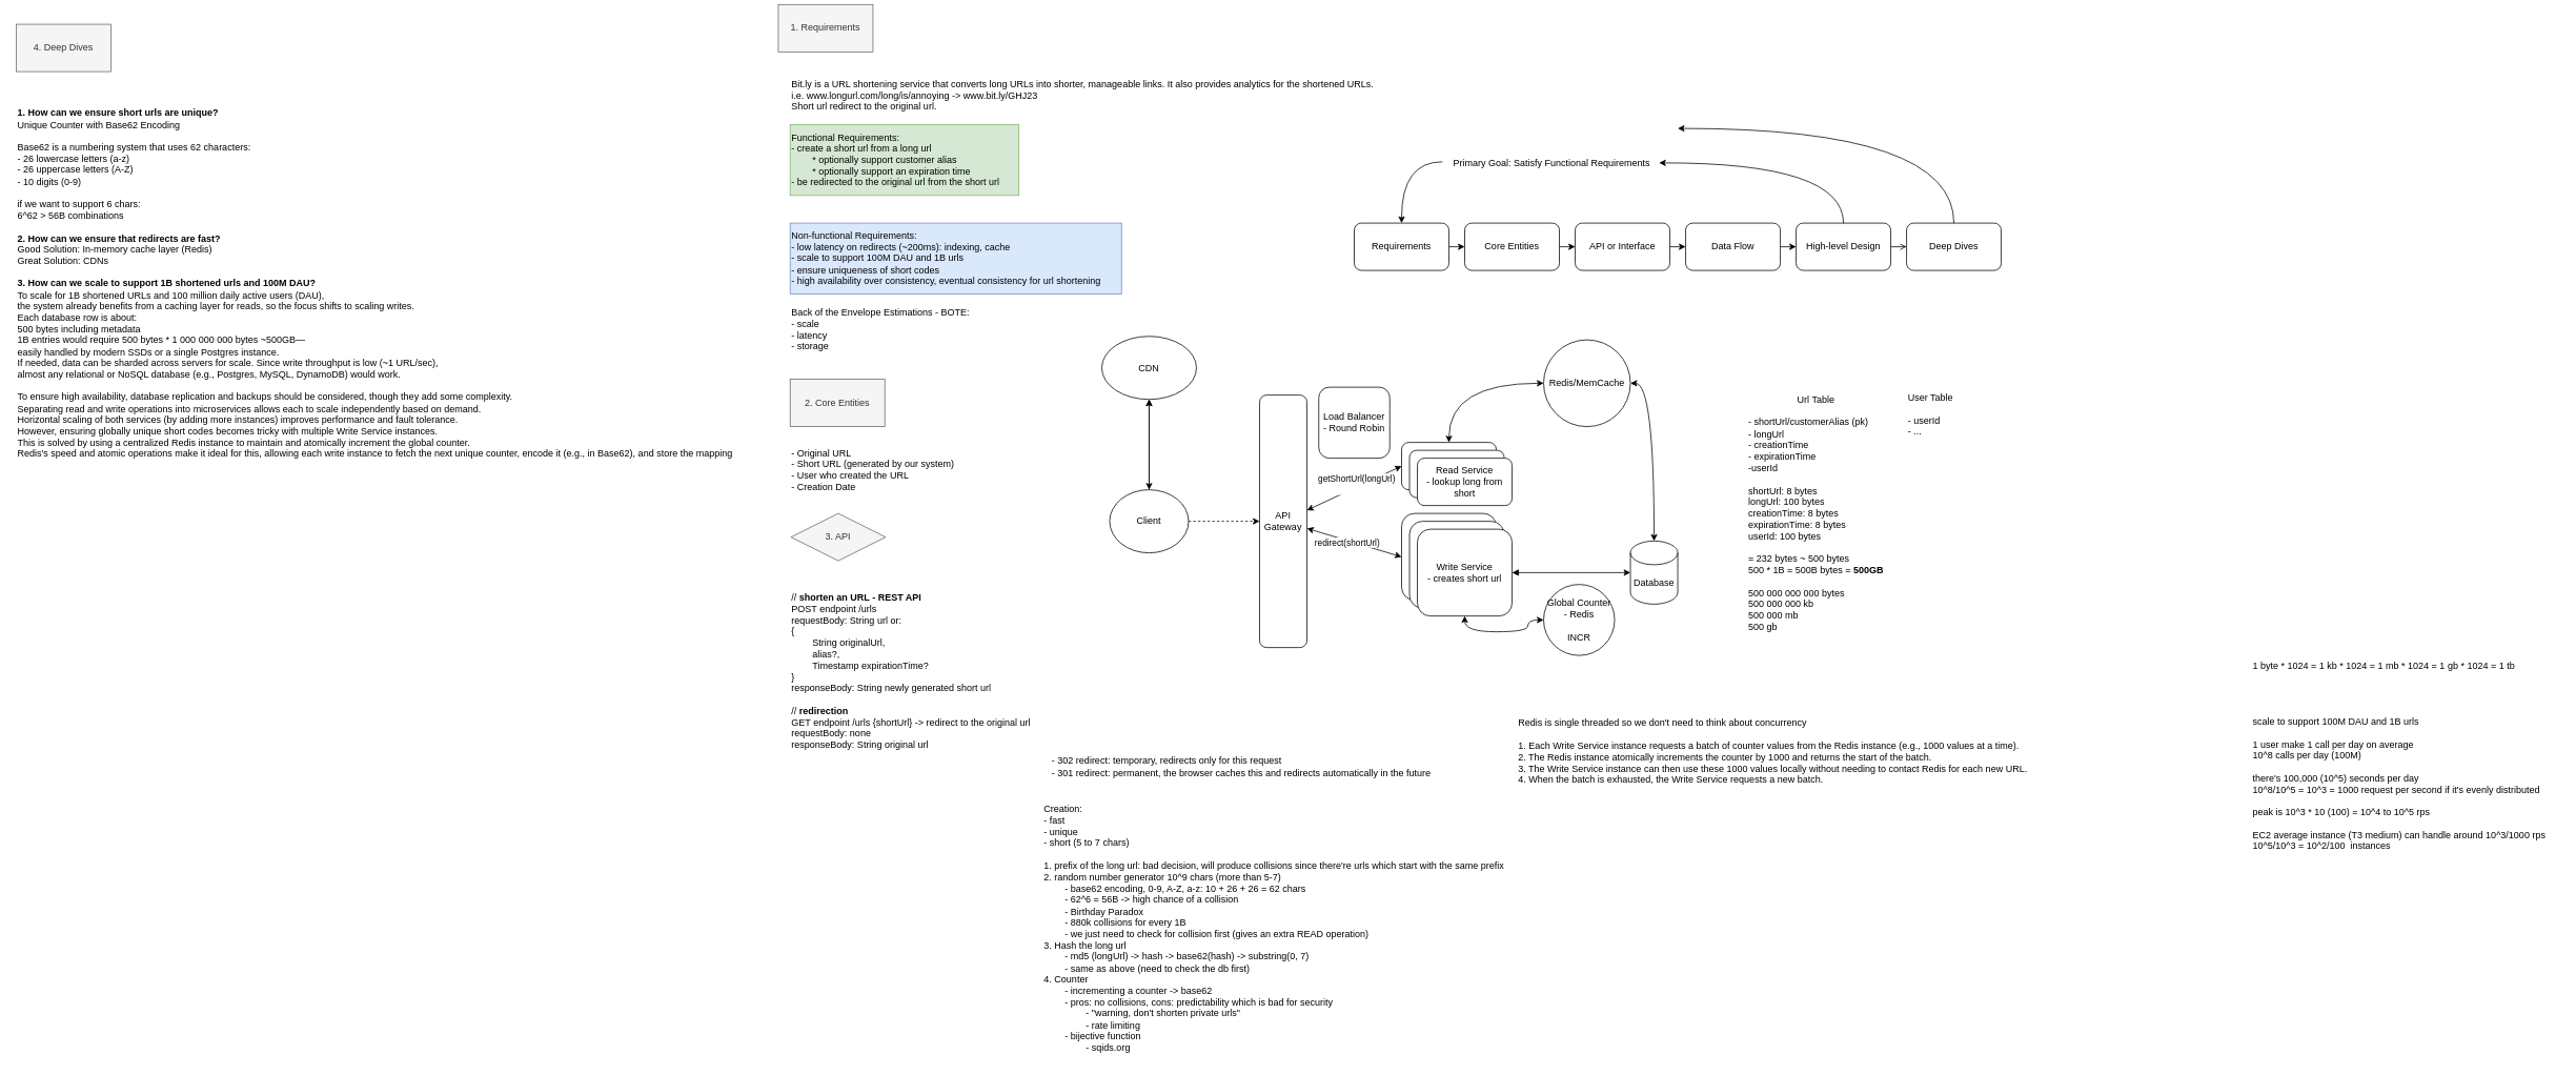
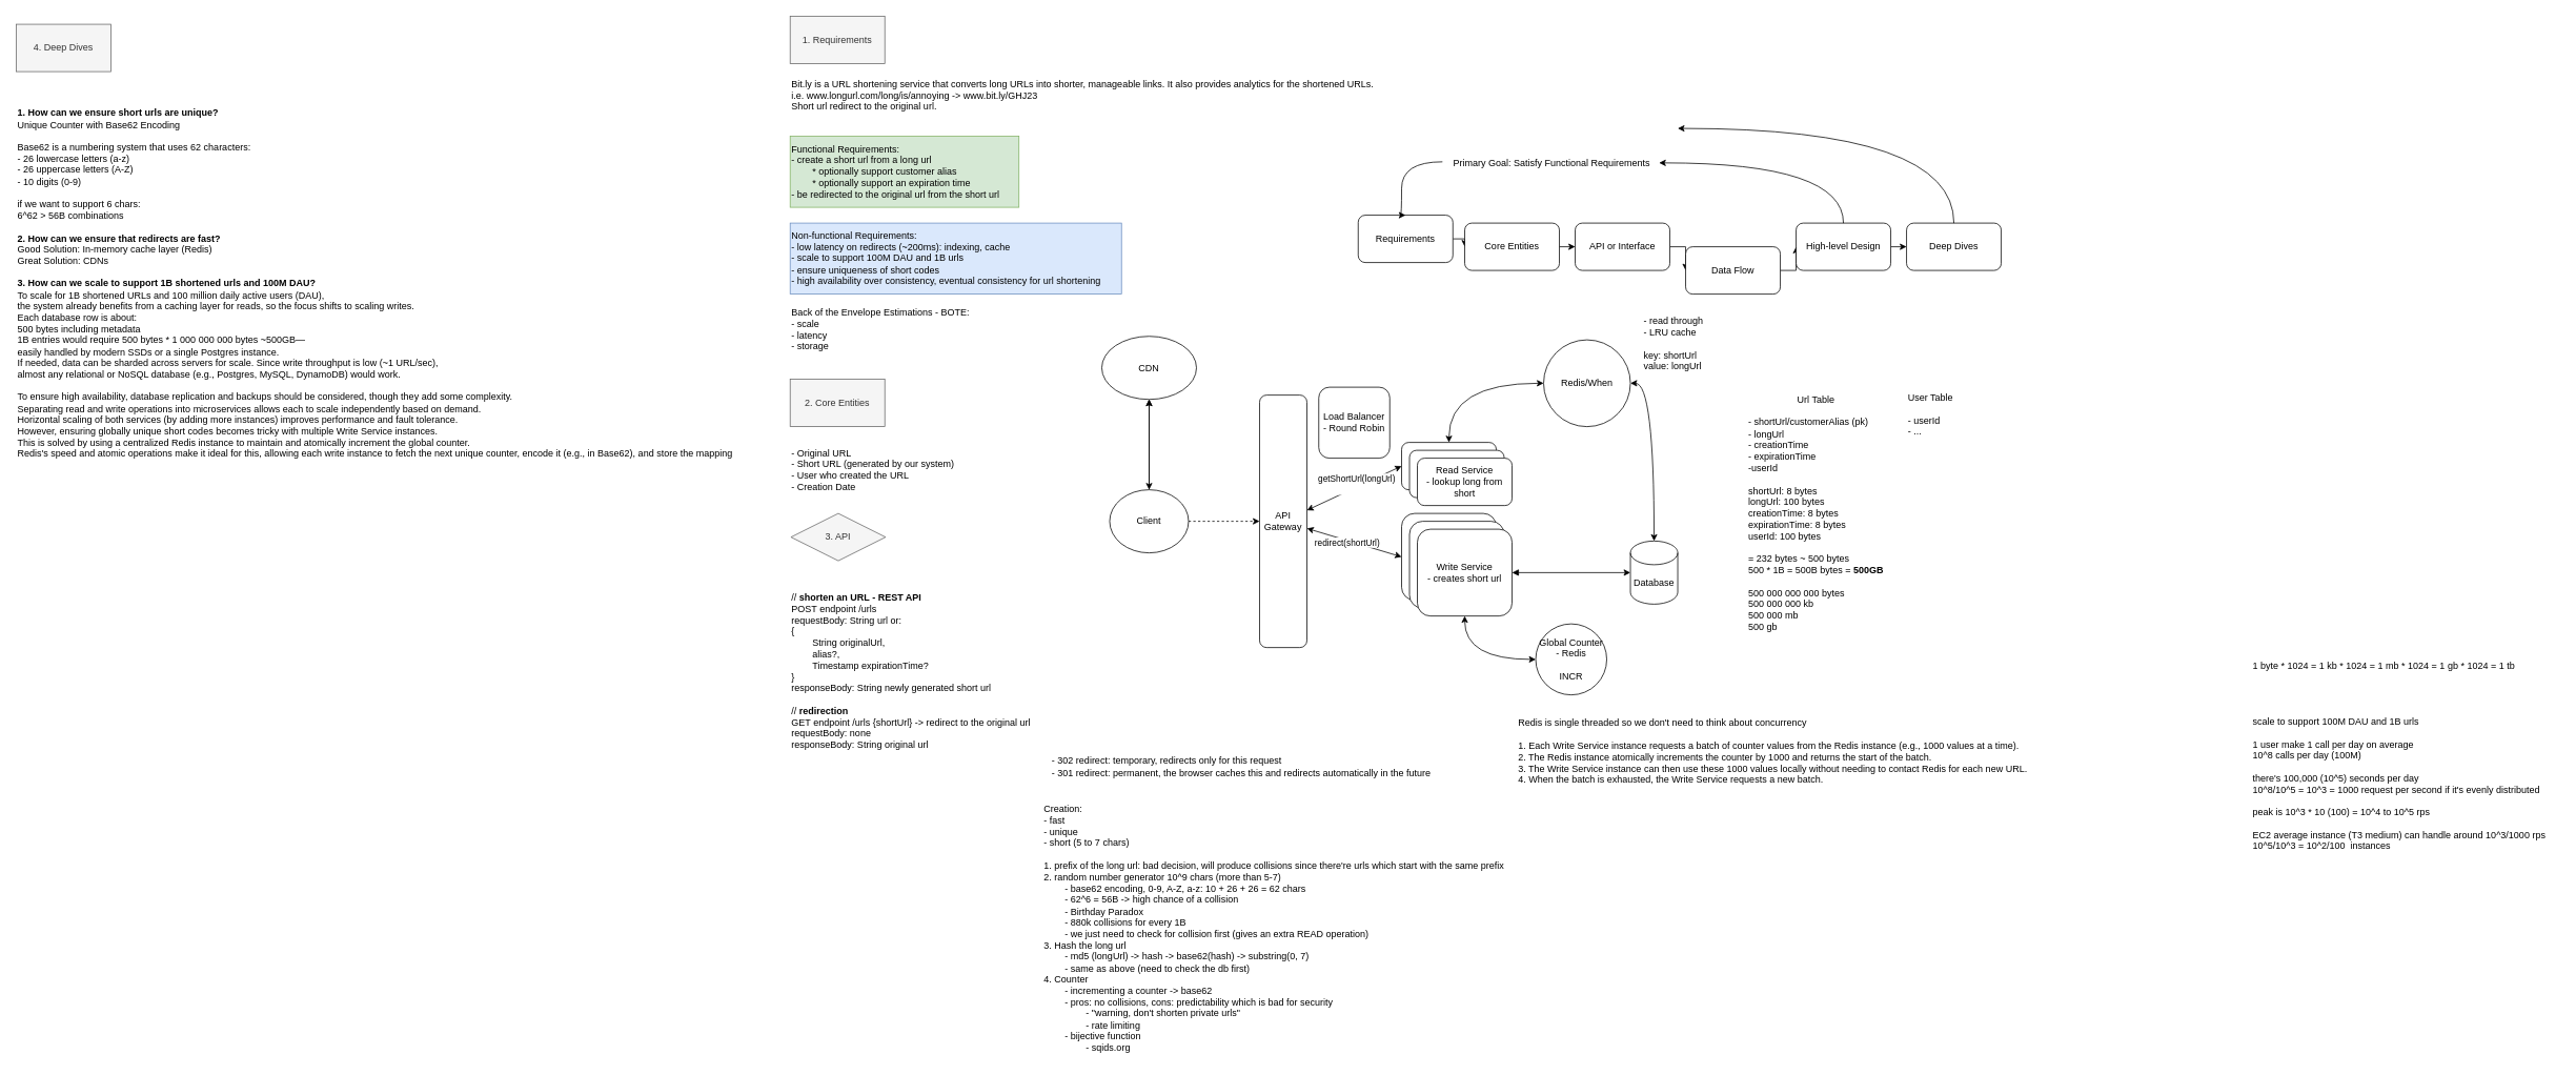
- <mxCell id="22" value="1. Requirements" style="whiteSpace=wrap;html=1;fillColor=#f5f5f5;fontColor=#333333;strokeColor=#666666;align=center;" parent="1" vertex="1"><mxGeometry x="986" y="5" width="120" height="60" as="geometry" /></mxCell>
+ <mxCell id="22" value="1. Requirements" style="whiteSpace=wrap;html=1;fillColor=#f5f5f5;fontColor=#333333;strokeColor=#666666;align=center;" parent="1" vertex="1"><mxGeometry x="1001" y="20" width="120" height="60" as="geometry" /></mxCell>
- <mxCell id="3" value="&lt;div&gt;&lt;span style=&quot;background-color: transparent; color: light-dark(rgb(0, 0, 0), rgb(255, 255, 255));&quot;&gt;Functional Requirements:&lt;/span&gt;&lt;/div&gt;&lt;div&gt;- create a short url from a long url&lt;br&gt;&lt;span style=&quot;white-space: pre;&quot;&gt;&#09;&lt;/span&gt;* optionally support customer alias&lt;/div&gt;&lt;div&gt;&lt;span style=&quot;white-space: pre;&quot;&gt;&#09;&lt;/span&gt;* optionally support an expiration time&lt;/div&gt;&lt;div&gt;- be redirected to the original url from the short url&amp;nbsp;&lt;/div&gt;" style="text;html=1;align=left;verticalAlign=middle;resizable=0;points=[];autosize=1;strokeColor=#82b366;fillColor=#d5e8d4;" parent="1" vertex="1"><mxGeometry x="1001" y="157" width="290" height="90" as="geometry" /></mxCell>
+ <mxCell id="3" value="&lt;div&gt;&lt;span style=&quot;background-color: transparent; color: light-dark(rgb(0, 0, 0), rgb(255, 255, 255));&quot;&gt;Functional Requirements:&lt;/span&gt;&lt;/div&gt;&lt;div&gt;- create a short url from a long url&lt;br&gt;&lt;span style=&quot;white-space: pre;&quot;&gt;&#09;&lt;/span&gt;* optionally support customer alias&lt;/div&gt;&lt;div&gt;&lt;span style=&quot;white-space: pre;&quot;&gt;&#09;&lt;/span&gt;* optionally support an expiration time&lt;/div&gt;&lt;div&gt;- be redirected to the original url from the short url&amp;nbsp;&lt;/div&gt;" style="text;html=1;align=left;verticalAlign=middle;resizable=0;points=[];autosize=1;strokeColor=#82b366;fillColor=#d5e8d4;" parent="1" vertex="1"><mxGeometry x="1001" y="172" width="290" height="90" as="geometry" /></mxCell>
- <mxCell id="8" value="Requirements" style="rounded=1;whiteSpace=wrap;html=1;" parent="1" vertex="1"><mxGeometry x="1716" y="282" width="120" height="60" as="geometry" /></mxCell>
+ <mxCell id="8" value="Requirements" style="rounded=1;whiteSpace=wrap;html=1;" parent="1" vertex="1"><mxGeometry x="1721" y="272" width="120" height="60" as="geometry" /></mxCell>
- <mxCell id="14" value="Data Flow" style="rounded=1;whiteSpace=wrap;html=1;" parent="1" vertex="1"><mxGeometry x="2136" y="282" width="120" height="60" as="geometry" /></mxCell>
+ <mxCell id="14" value="Data Flow" style="rounded=1;whiteSpace=wrap;html=1;" parent="1" vertex="1"><mxGeometry x="2136" y="312" width="120" height="60" as="geometry" /></mxCell>
- <mxCell id="15" style="edgeStyle=orthogonalEdgeStyle;rounded=0;orthogonalLoop=1;jettySize=auto;html=1;exitX=1;exitY=0.5;exitDx=0;exitDy=0;entryX=0;entryY=0.5;entryDx=0;entryDy=0;endArrow=open;" parent="1" source="16" target="17" edge="1"><mxGeometry relative="1" as="geometry" /></mxCell>
+ <mxCell id="15" style="edgeStyle=orthogonalEdgeStyle;rounded=0;orthogonalLoop=1;jettySize=auto;html=1;exitX=1;exitY=0.5;exitDx=0;exitDy=0;entryX=0;entryY=0.5;entryDx=0;entryDy=0;" parent="1" source="16" target="17" edge="1"><mxGeometry relative="1" as="geometry" /></mxCell>
+ <mxCell id="40" value="- read through&lt;div&gt;- LRU cache&lt;/div&gt;&lt;div&gt;&lt;br&gt;&lt;/div&gt;&lt;div&gt;key: shortUrl&lt;/div&gt;&lt;div&gt;value: longUrl&lt;/div&gt;" style="text;html=1;align=left;verticalAlign=middle;resizable=0;points=[];autosize=1;strokeColor=none;fillColor=none;" parent="1" vertex="1"><mxGeometry x="2081" y="390" width="100" height="90" as="geometry" /></mxCell>
- <mxCell id="38" value="Redis/MemCache" style="ellipse;whiteSpace=wrap;html=1;aspect=fixed;" parent="1" vertex="1"><mxGeometry x="1956" y="430" width="110" height="110" as="geometry" /></mxCell>
+ <mxCell id="38" value="Redis/When" style="ellipse;whiteSpace=wrap;html=1;aspect=fixed;" parent="1" vertex="1"><mxGeometry x="1956" y="430" width="110" height="110" as="geometry" /></mxCell>
- <mxCell id="55" value="Global Counter&lt;div&gt;- Redis&lt;/div&gt;&lt;div&gt;&lt;br&gt;&lt;/div&gt;&lt;div&gt;INCR&lt;/div&gt;" style="ellipse;whiteSpace=wrap;html=1;aspect=fixed;" parent="1" vertex="1"><mxGeometry x="1956" y="740" width="90" height="90" as="geometry" /></mxCell>
+ <mxCell id="55" value="Global Counter&lt;div&gt;- Redis&lt;/div&gt;&lt;div&gt;&lt;br&gt;&lt;/div&gt;&lt;div&gt;INCR&lt;/div&gt;" style="ellipse;whiteSpace=wrap;html=1;aspect=fixed;" parent="1" vertex="1"><mxGeometry x="1946" y="790" width="90" height="90" as="geometry" /></mxCell>
